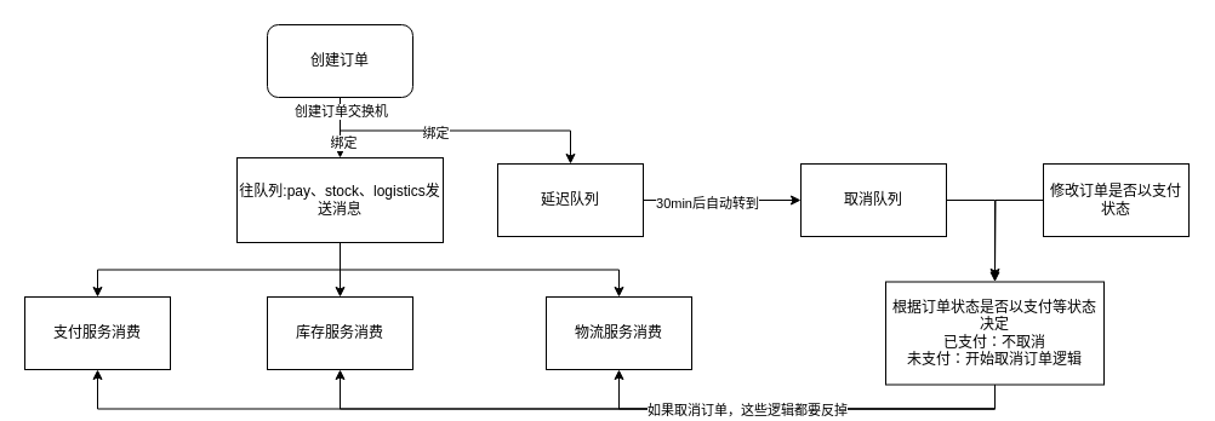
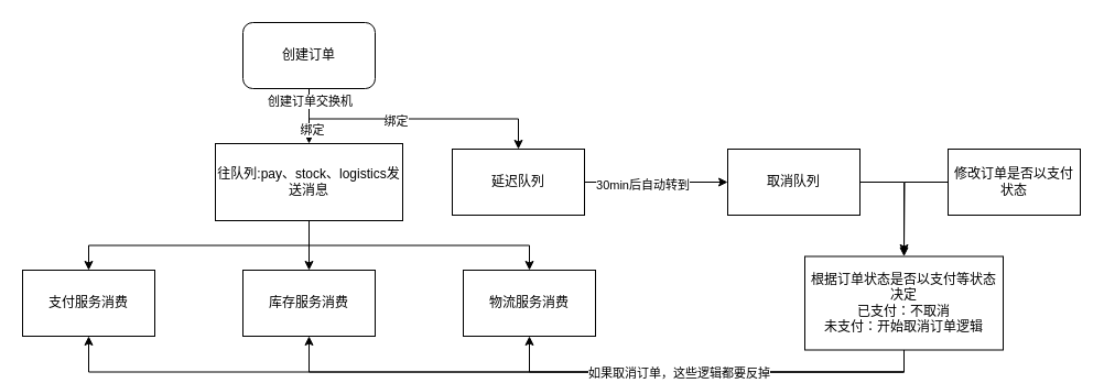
- <mxCell id="14" value="物流服务消费" style="rounded=0;whiteSpace=wrap;html=1;" parent="1" vertex="1"><mxGeometry x="450" y="245" width="120" height="60" as="geometry" /></mxCell>
+ <mxCell id="14" value="物流服务消费" style="rounded=0;whiteSpace=wrap;html=1;" parent="1" vertex="1"><mxGeometry x="420" y="245" width="120" height="60" as="geometry" /></mxCell>
